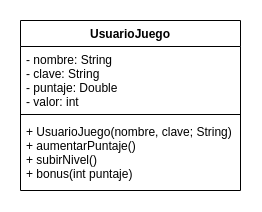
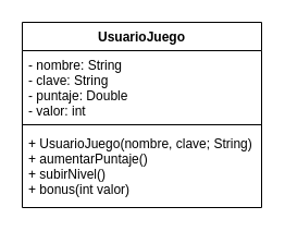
- <mxCell id="5" value="+ UsuarioJuego(nombre, clave; String)&#10;+ aumentarPuntaje()&#10;+ subirNivel()&#10;+ bonus(int puntaje)" style="text;strokeColor=none;fillColor=none;align=left;verticalAlign=top;spacingLeft=4;spacingRight=4;overflow=hidden;rotatable=0;points=[[0,0.5],[1,0.5]];portConstraint=eastwest;" vertex="1" parent="2"><mxGeometry y="98" width="220" height="72" as="geometry" /></mxCell>
+ <mxCell id="5" value="+ UsuarioJuego(nombre, clave; String)&#10;+ aumentarPuntaje()&#10;+ subirNivel()&#10;+ bonus(int valor)" style="text;strokeColor=none;fillColor=none;align=left;verticalAlign=top;spacingLeft=4;spacingRight=4;overflow=hidden;rotatable=0;points=[[0,0.5],[1,0.5]];portConstraint=eastwest;" vertex="1" parent="2"><mxGeometry y="98" width="220" height="72" as="geometry" /></mxCell>
